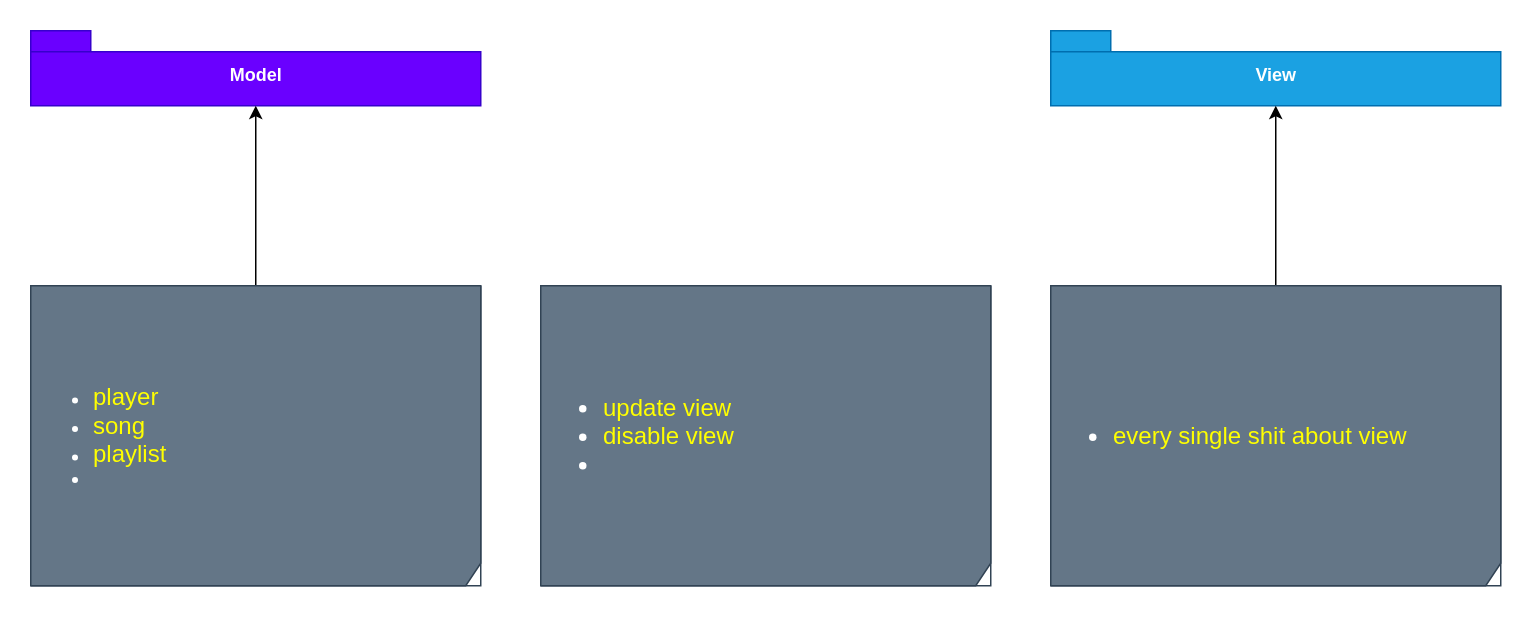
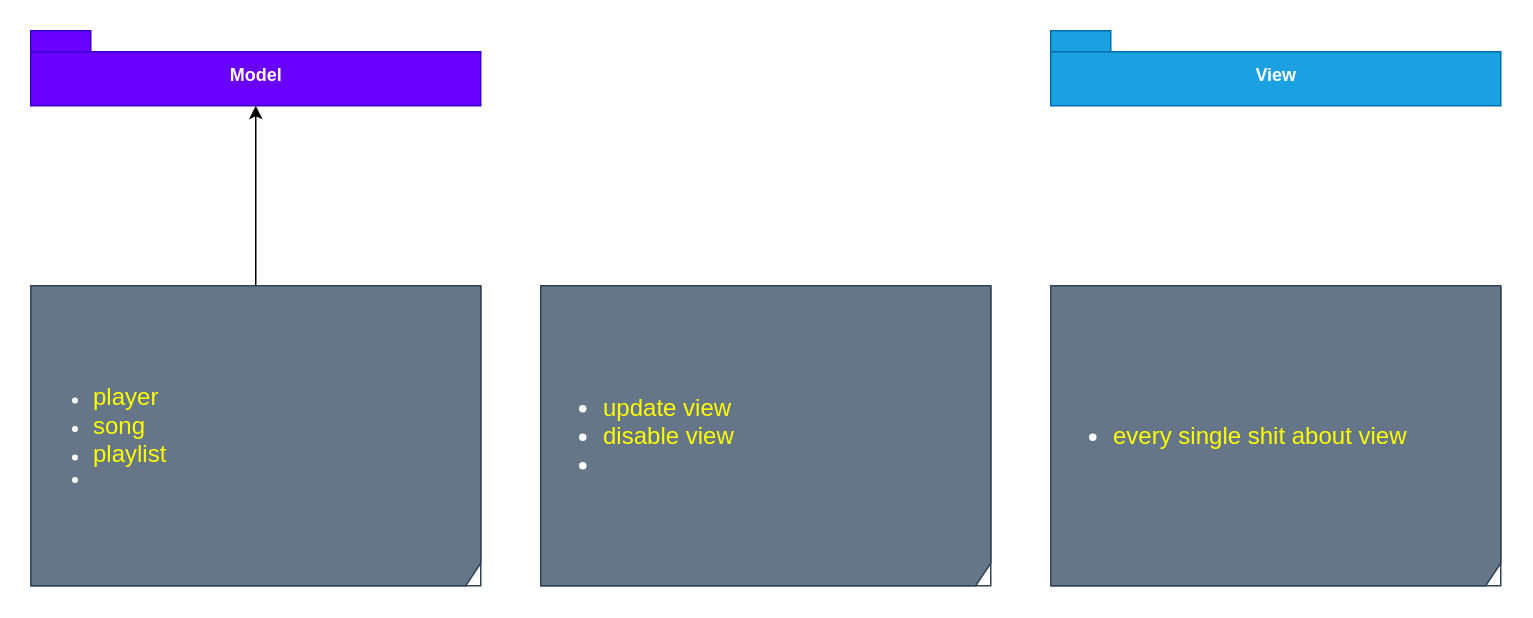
- <mxCell id="7" style="edgeStyle=orthogonalEdgeStyle;rounded=0;orthogonalLoop=1;jettySize=auto;html=1;entryX=0.5;entryY=1;entryDx=0;entryDy=0;entryPerimeter=0;" edge="1" parent="1" source="8" target="2"><mxGeometry relative="1" as="geometry" /></mxCell>
